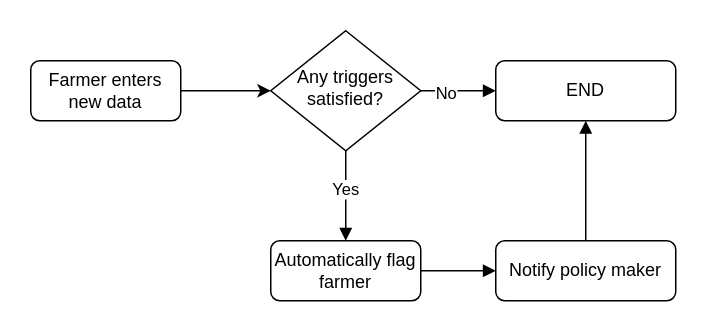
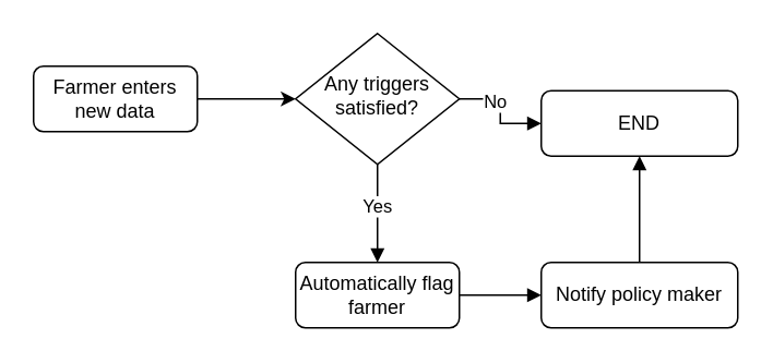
- <mxCell id="13" value="END" style="rounded=1;whiteSpace=wrap;html=1;fontSize=12;glass=0;strokeWidth=1;shadow=0;" parent="1" vertex="1"><mxGeometry x="330" y="40" width="120" height="40" as="geometry" /></mxCell>
+ <mxCell id="13" value="END" style="rounded=1;whiteSpace=wrap;html=1;fontSize=12;glass=0;strokeWidth=1;shadow=0;" parent="1" vertex="1"><mxGeometry x="330" y="55" width="120" height="40" as="geometry" /></mxCell>
